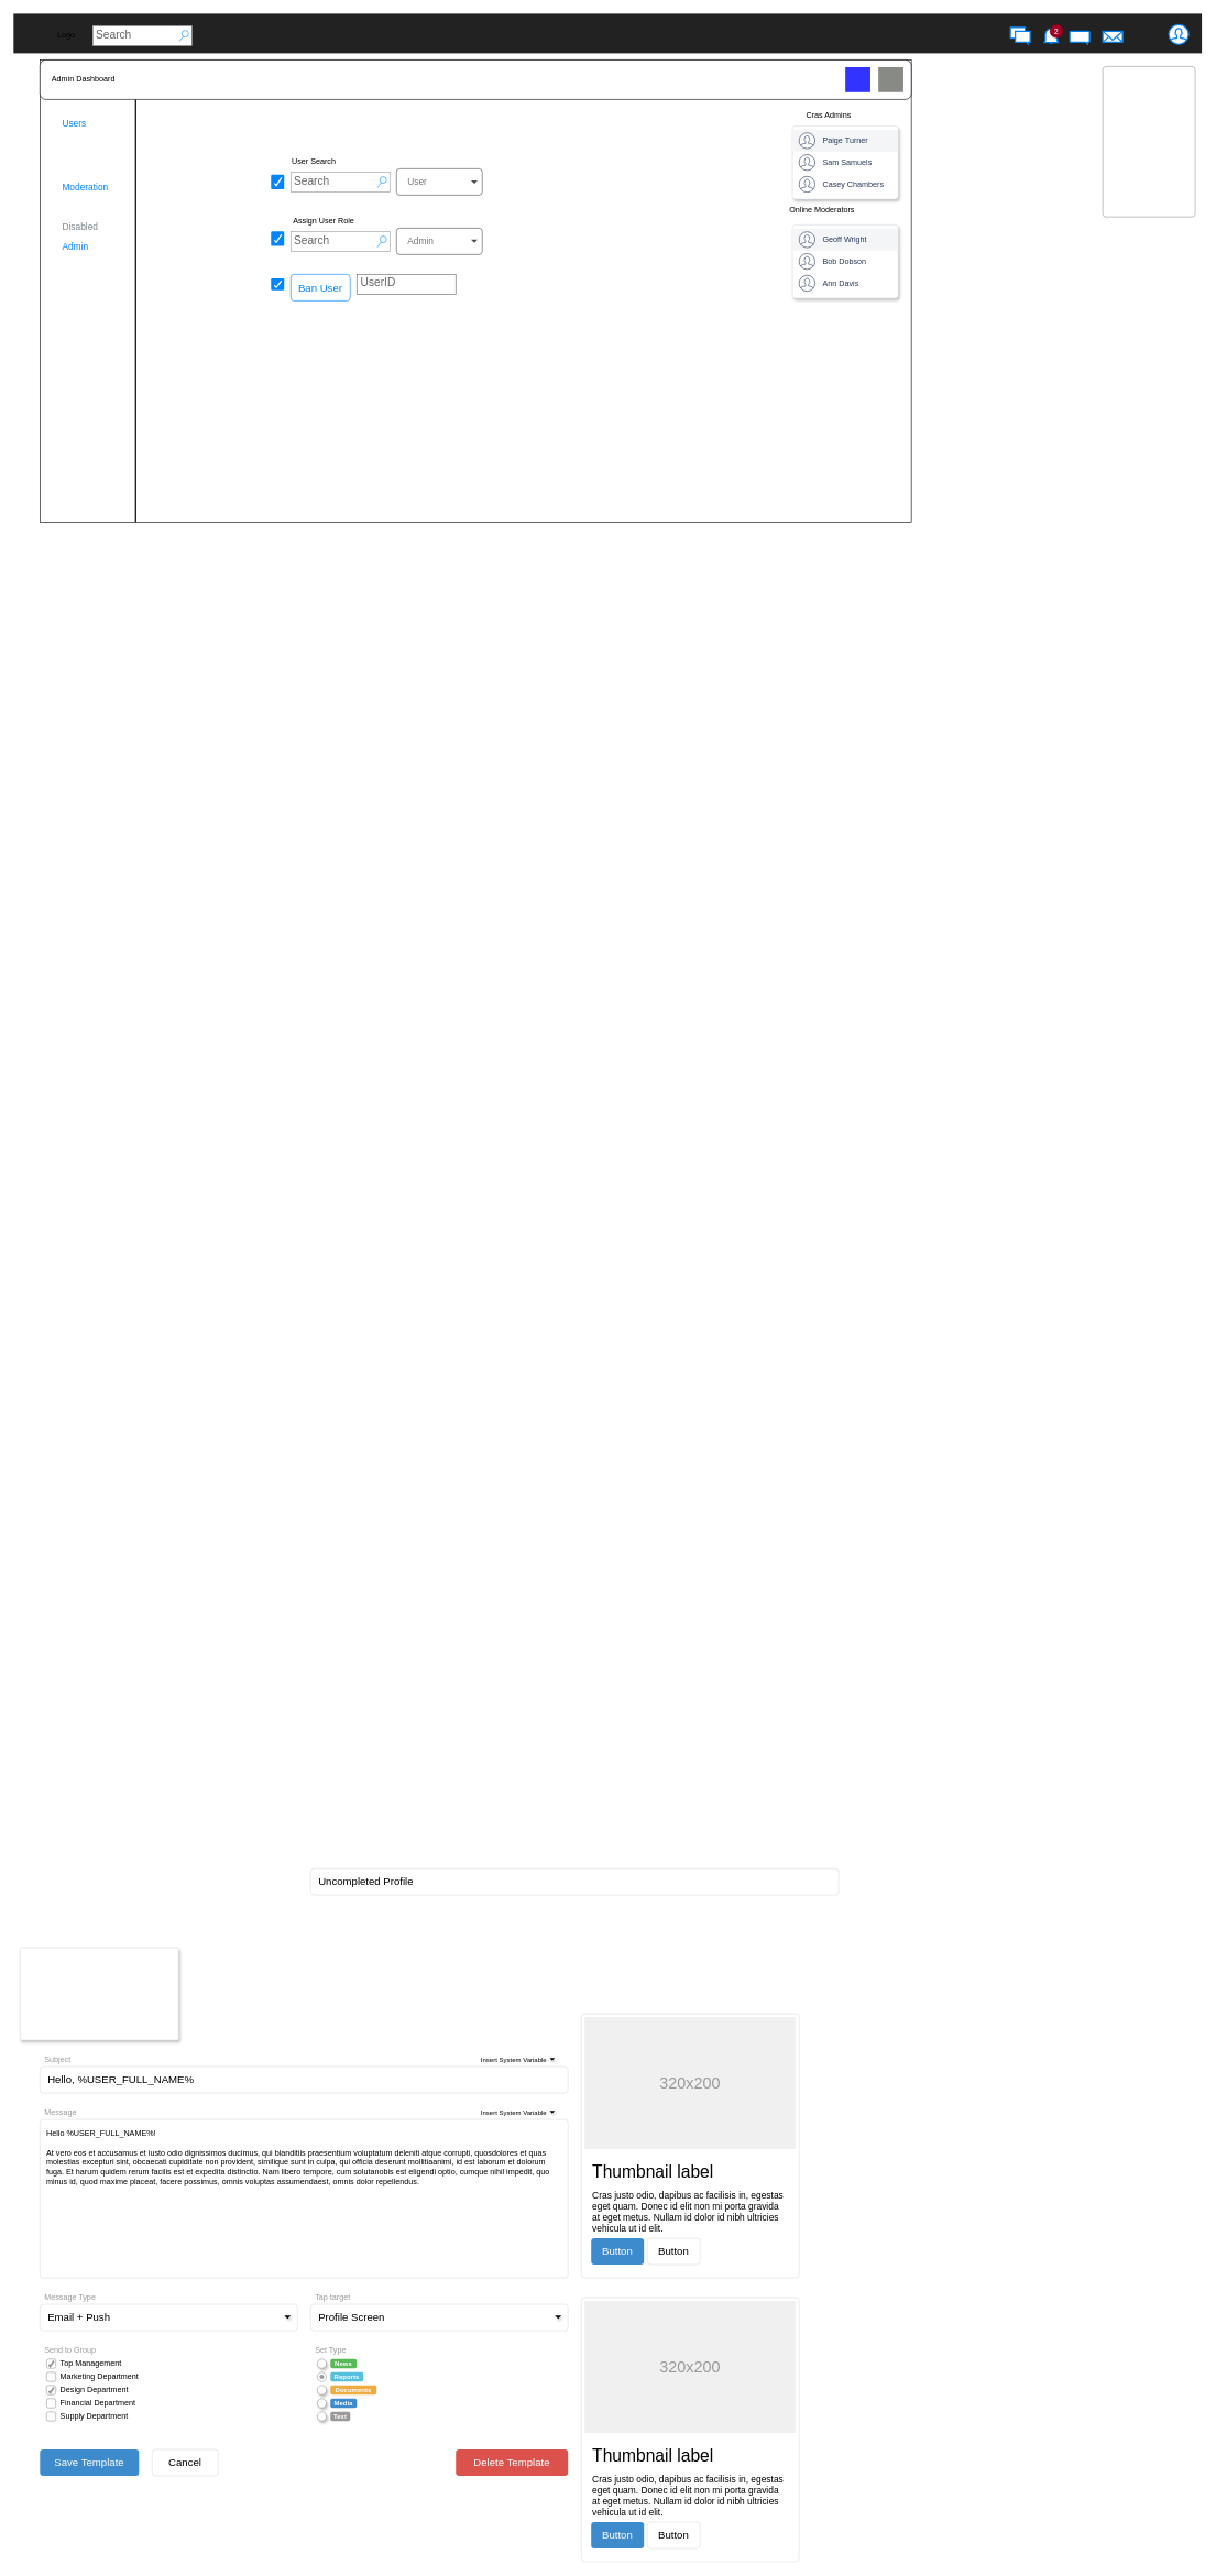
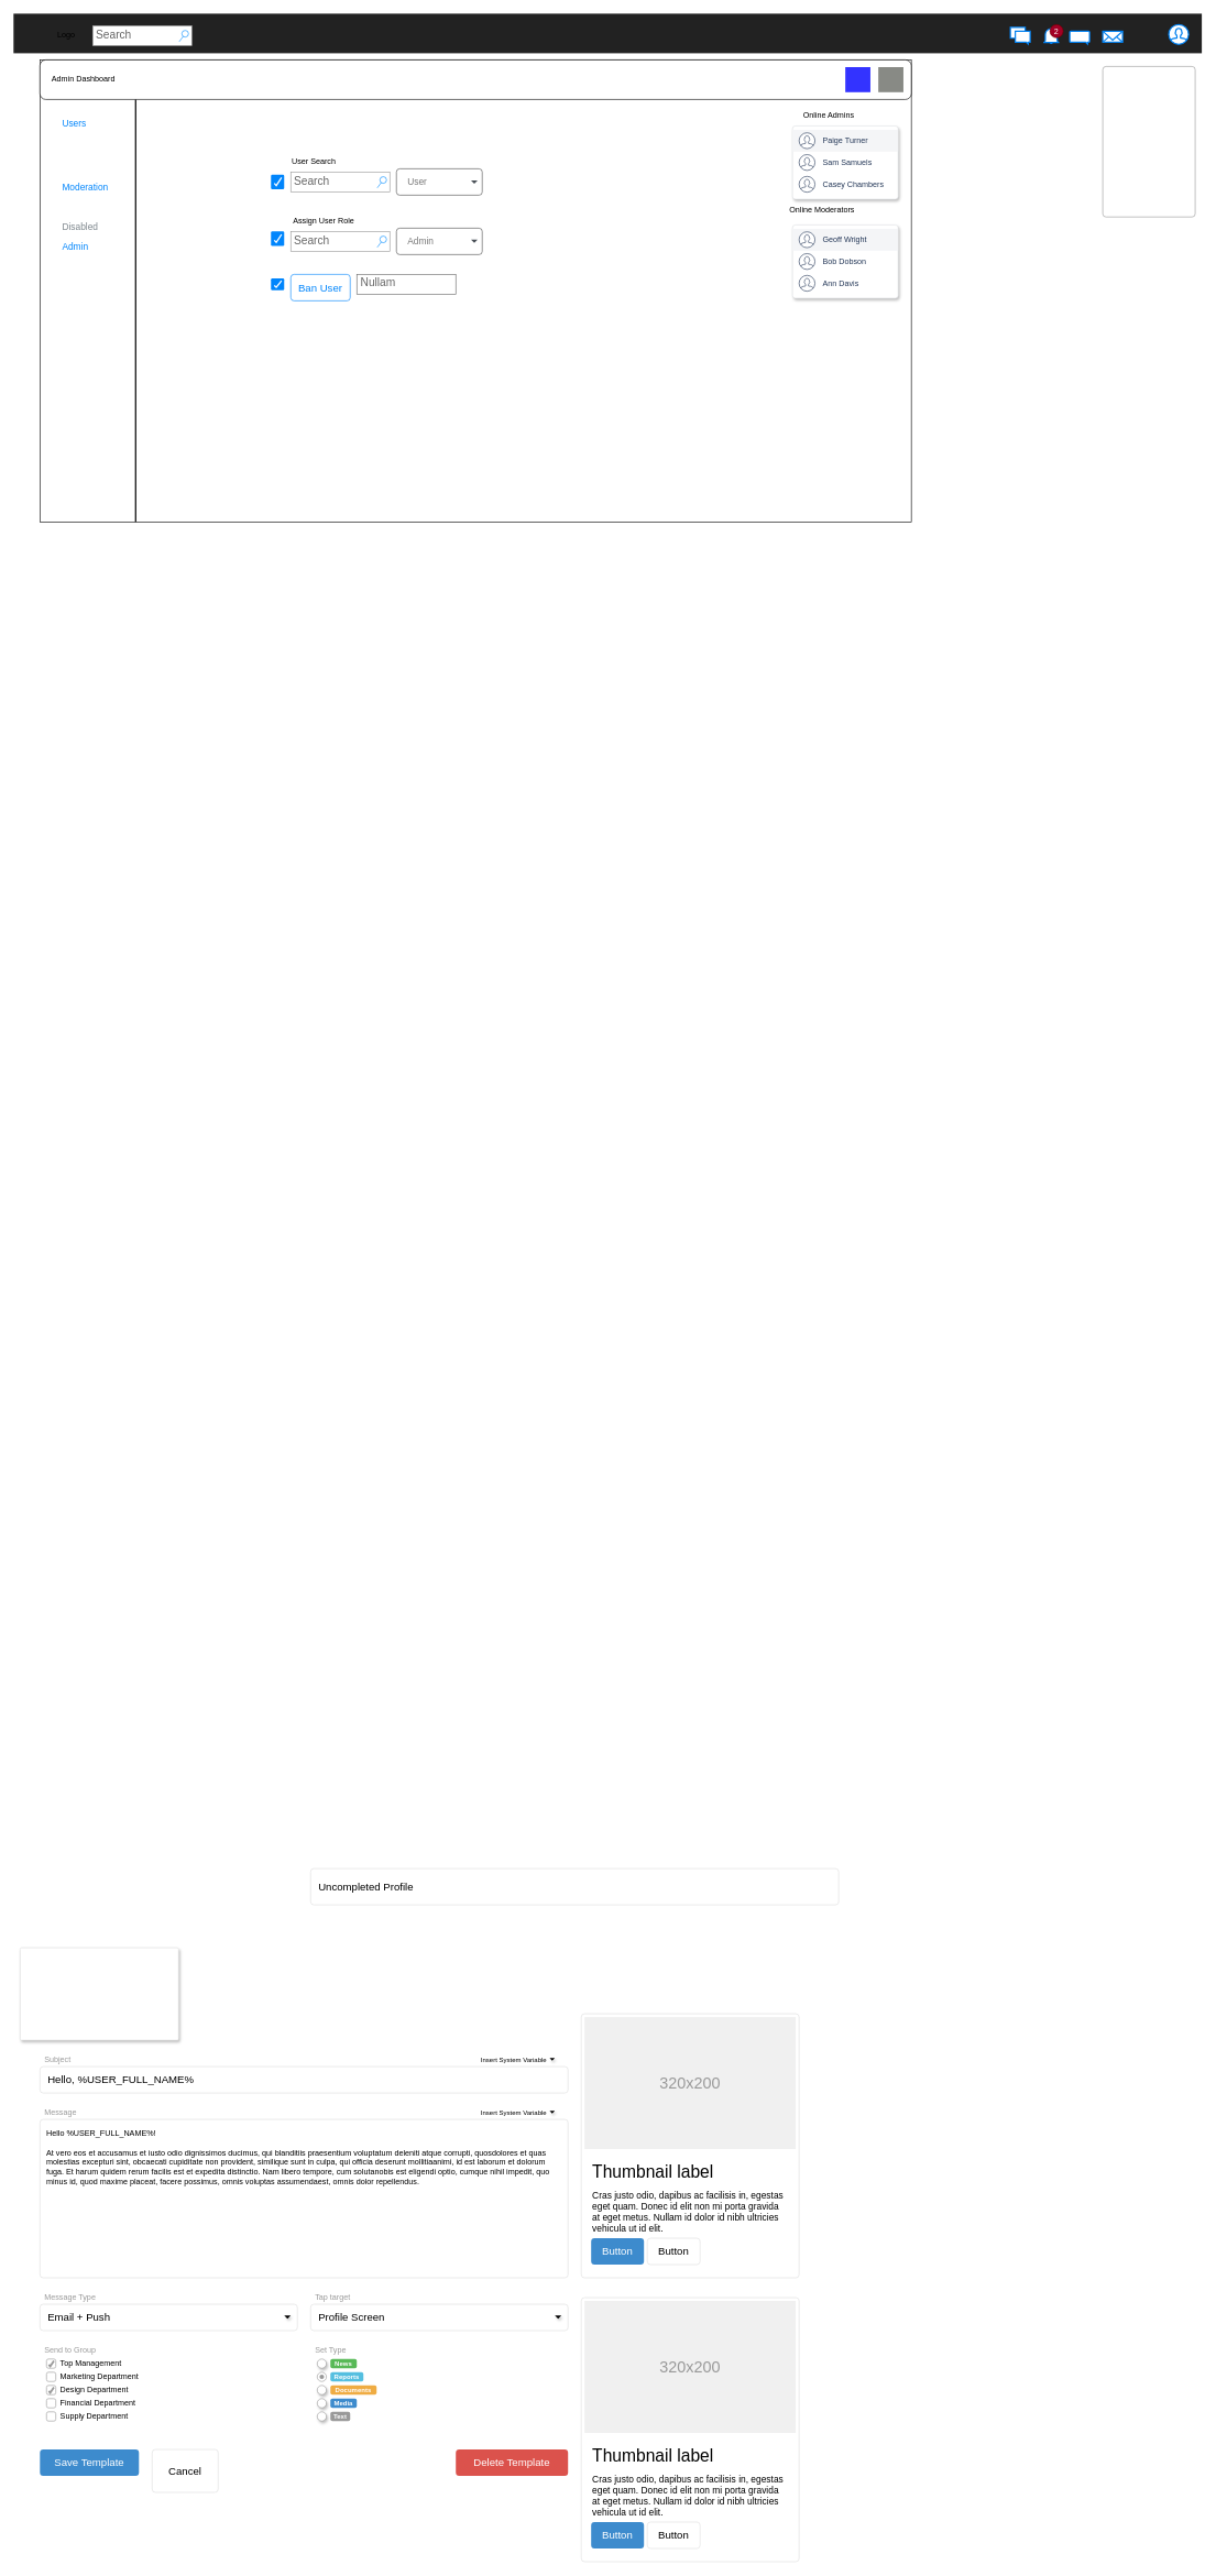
- <mxCell id="93" value="Cras Admins" style="text;strokeColor=none;align=center;fillColor=none;html=1;verticalAlign=middle;whiteSpace=wrap;rounded=0;" parent="1" vertex="1"><mxGeometry x="1200" y="160" width="110" height="30" as="geometry" /></mxCell>
+ <mxCell id="93" value="Online Admins" style="text;strokeColor=none;align=center;fillColor=none;html=1;verticalAlign=middle;whiteSpace=wrap;rounded=0;" parent="1" vertex="1"><mxGeometry x="1200" y="160" width="110" height="30" as="geometry" /></mxCell>
- <mxCell id="67" value="UserID" style="strokeWidth=1;shadow=0;dashed=0;align=center;html=1;shape=mxgraph.mockup.text.textBox;fontColor=#666666;align=left;fontSize=17;spacingLeft=4;spacingTop=-3;whiteSpace=wrap;strokeColor=#666666;mainText=" parent="1" vertex="1"><mxGeometry x="540" y="415" width="150" height="30" as="geometry" /></mxCell>
+ <mxCell id="67" value="Nullam" style="strokeWidth=1;shadow=0;dashed=0;align=center;html=1;shape=mxgraph.mockup.text.textBox;fontColor=#666666;align=left;fontSize=17;spacingLeft=4;spacingTop=-3;whiteSpace=wrap;strokeColor=#666666;mainText=" parent="1" vertex="1"><mxGeometry x="540" y="415" width="150" height="30" as="geometry" /></mxCell>
- <mxCell id="10" value="Uncompleted Profile" style="html=1;shadow=0;dashed=0;shape=mxgraph.bootstrap.rrect;rSize=5;strokeColor=#dddddd;;align=left;spacingLeft=10;fontSize=16;whiteSpace=wrap;rounded=0;" parent="1" vertex="1"><mxGeometry x="470" y="2830" width="800" height="40" as="geometry" /></mxCell>
+ <mxCell id="10" value="Uncompleted Profile" style="html=1;shadow=0;dashed=0;shape=mxgraph.bootstrap.rrect;rSize=5;strokeColor=#dddddd;;align=left;spacingLeft=10;fontSize=16;whiteSpace=wrap;rounded=0;" parent="1" vertex="1"><mxGeometry x="470" y="2830" width="800" height="55" as="geometry" /></mxCell>
- <mxCell id="44" value="Cancel" style="html=1;shadow=0;dashed=0;shape=mxgraph.bootstrap.rrect;align=center;rSize=5;strokeColor=#dddddd;fontSize=16;whiteSpace=wrap;rounded=0;" parent="1" vertex="1"><mxGeometry x="230" y="3710" width="100" height="40" as="geometry" /></mxCell>
+ <mxCell id="44" value="Cancel" style="html=1;shadow=0;dashed=0;shape=mxgraph.bootstrap.rrect;align=center;rSize=5;strokeColor=#dddddd;fontSize=16;whiteSpace=wrap;rounded=0;" parent="1" vertex="1"><mxGeometry x="230" y="3710" width="100" height="65" as="geometry" /></mxCell>
